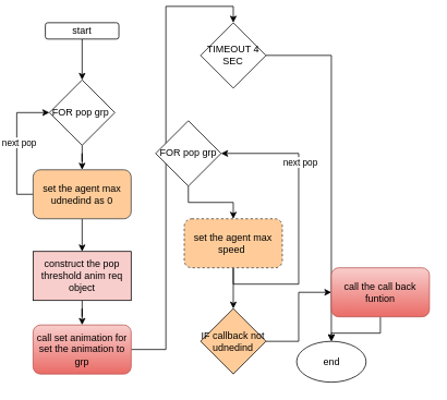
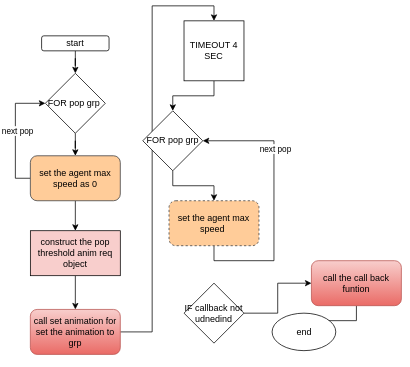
- <mxCell id="3" value="start" style="rounded=1;whiteSpace=wrap;html=1;" vertex="1" parent="1"><mxGeometry x="55" y="20" width="90" height="20" as="geometry" /></mxCell>
+ <mxCell id="3" value="start" style="rounded=1;whiteSpace=wrap;html=1;" vertex="1" parent="1"><mxGeometry x="55" y="40" width="90" height="20" as="geometry" /></mxCell>
- <mxCell id="15" value="TIMEOUT 4 SEC" style="rhombus;whiteSpace=wrap;html=1;" vertex="1" parent="1"><mxGeometry x="245" y="20" width="80" height="80" as="geometry" /></mxCell>
+ <mxCell id="15" value="TIMEOUT 4 SEC" style="whiteSpace=wrap;html=1;rounded=0;" vertex="1" parent="1"><mxGeometry x="245" y="20" width="80" height="80" as="geometry" /></mxCell>
- <mxCell id="14" value="" style="edgeStyle=orthogonalEdgeStyle;rounded=0;orthogonalLoop=1;jettySize=auto;html=1;" edge="1" parent="1" source="15" target="26"><mxGeometry relative="1" as="geometry" /></mxCell>
+ <mxCell id="14" value="" style="edgeStyle=orthogonalEdgeStyle;rounded=0;orthogonalLoop=1;jettySize=auto;html=1;" edge="1" parent="1" source="15" target="17"><mxGeometry relative="1" as="geometry" /></mxCell>
- <mxCell id="9" value="set the agent max udnedind as 0" style="rounded=1;whiteSpace=wrap;html=1;fillColor=#ffcc99;strokeColor=#36393d;" vertex="1" parent="1"><mxGeometry x="40" y="200" width="120" height="60" as="geometry" /></mxCell>
+ <mxCell id="9" value="set the agent max speed as 0" style="rounded=1;whiteSpace=wrap;html=1;fillColor=#ffcc99;strokeColor=#36393d;" vertex="1" parent="1"><mxGeometry x="40" y="200" width="120" height="60" as="geometry" /></mxCell>
- <mxCell id="25" value="call the call back funtion" style="rounded=1;whiteSpace=wrap;html=1;fillColor=#f8cecc;gradientColor=#ea6b66;strokeColor=#b85450;" vertex="1" parent="1"><mxGeometry x="405" y="320" width="120" height="60" as="geometry" /></mxCell>
+ <mxCell id="25" value="call the call back funtion" style="rounded=1;whiteSpace=wrap;html=1;fillColor=#f8cecc;gradientColor=#ea6b66;strokeColor=#b85450;" vertex="1" parent="1"><mxGeometry x="415" y="340" width="120" height="60" as="geometry" /></mxCell>
- <mxCell id="20" value="" style="edgeStyle=orthogonalEdgeStyle;rounded=0;orthogonalLoop=1;jettySize=auto;html=1;" edge="1" parent="1" source="21" target="23"><mxGeometry relative="1" as="geometry" /></mxCell>
- <mxCell id="23" value="IF callback not udnedind" style="rhombus;whiteSpace=wrap;html=1;fillColor=#ffcc99;" vertex="1" parent="1"><mxGeometry x="245" y="370" width="80" height="80" as="geometry" /></mxCell>
+ <mxCell id="23" value="IF callback not udnedind" style="rhombus;whiteSpace=wrap;html=1;" vertex="1" parent="1"><mxGeometry x="245" y="370" width="80" height="80" as="geometry" /></mxCell>
- <mxCell id="13" value="call set animation for set the animation to grp" style="rounded=1;whiteSpace=wrap;html=1;fillColor=#f8cecc;gradientColor=#ea6b66;strokeColor=#b85450;" vertex="1" parent="1"><mxGeometry x="40" y="390" width="120" height="60" as="geometry" /></mxCell>
+ <mxCell id="13" value="call set animation for set the animation to grp" style="rounded=1;whiteSpace=wrap;html=1;fillColor=#f8cecc;gradientColor=#ea6b66;strokeColor=#b85450;" vertex="1" parent="1"><mxGeometry x="40" y="405" width="120" height="60" as="geometry" /></mxCell>
